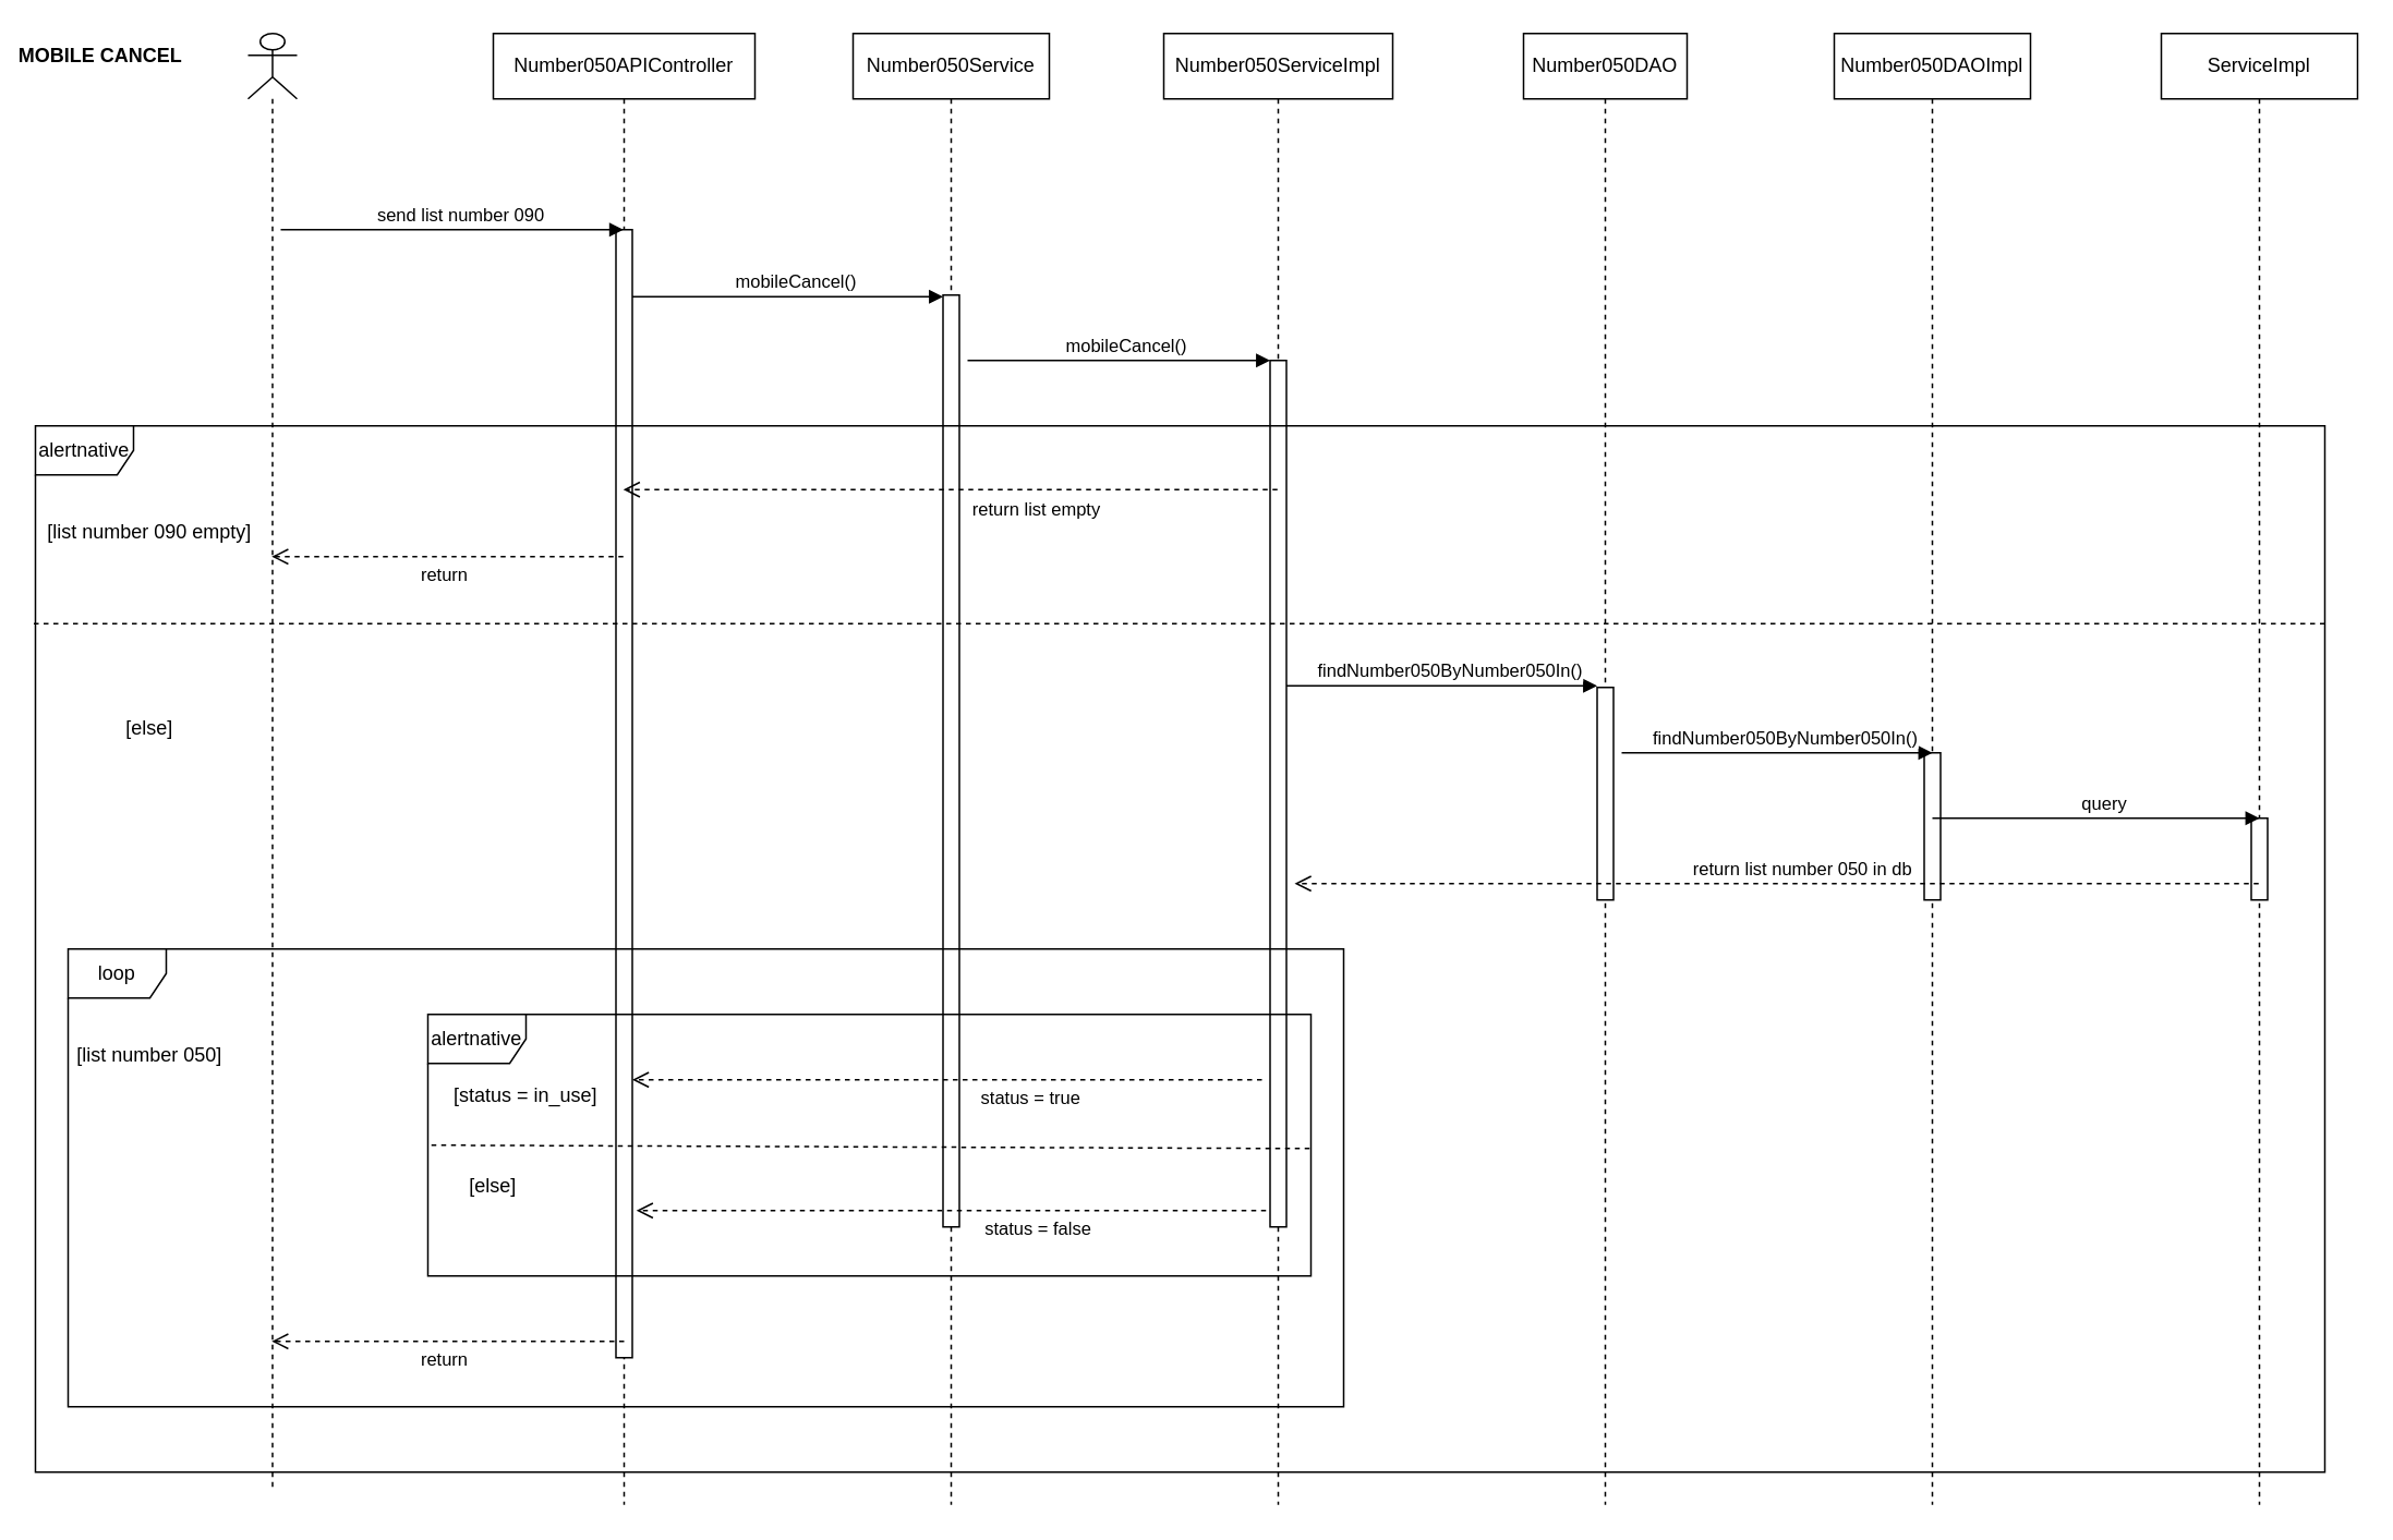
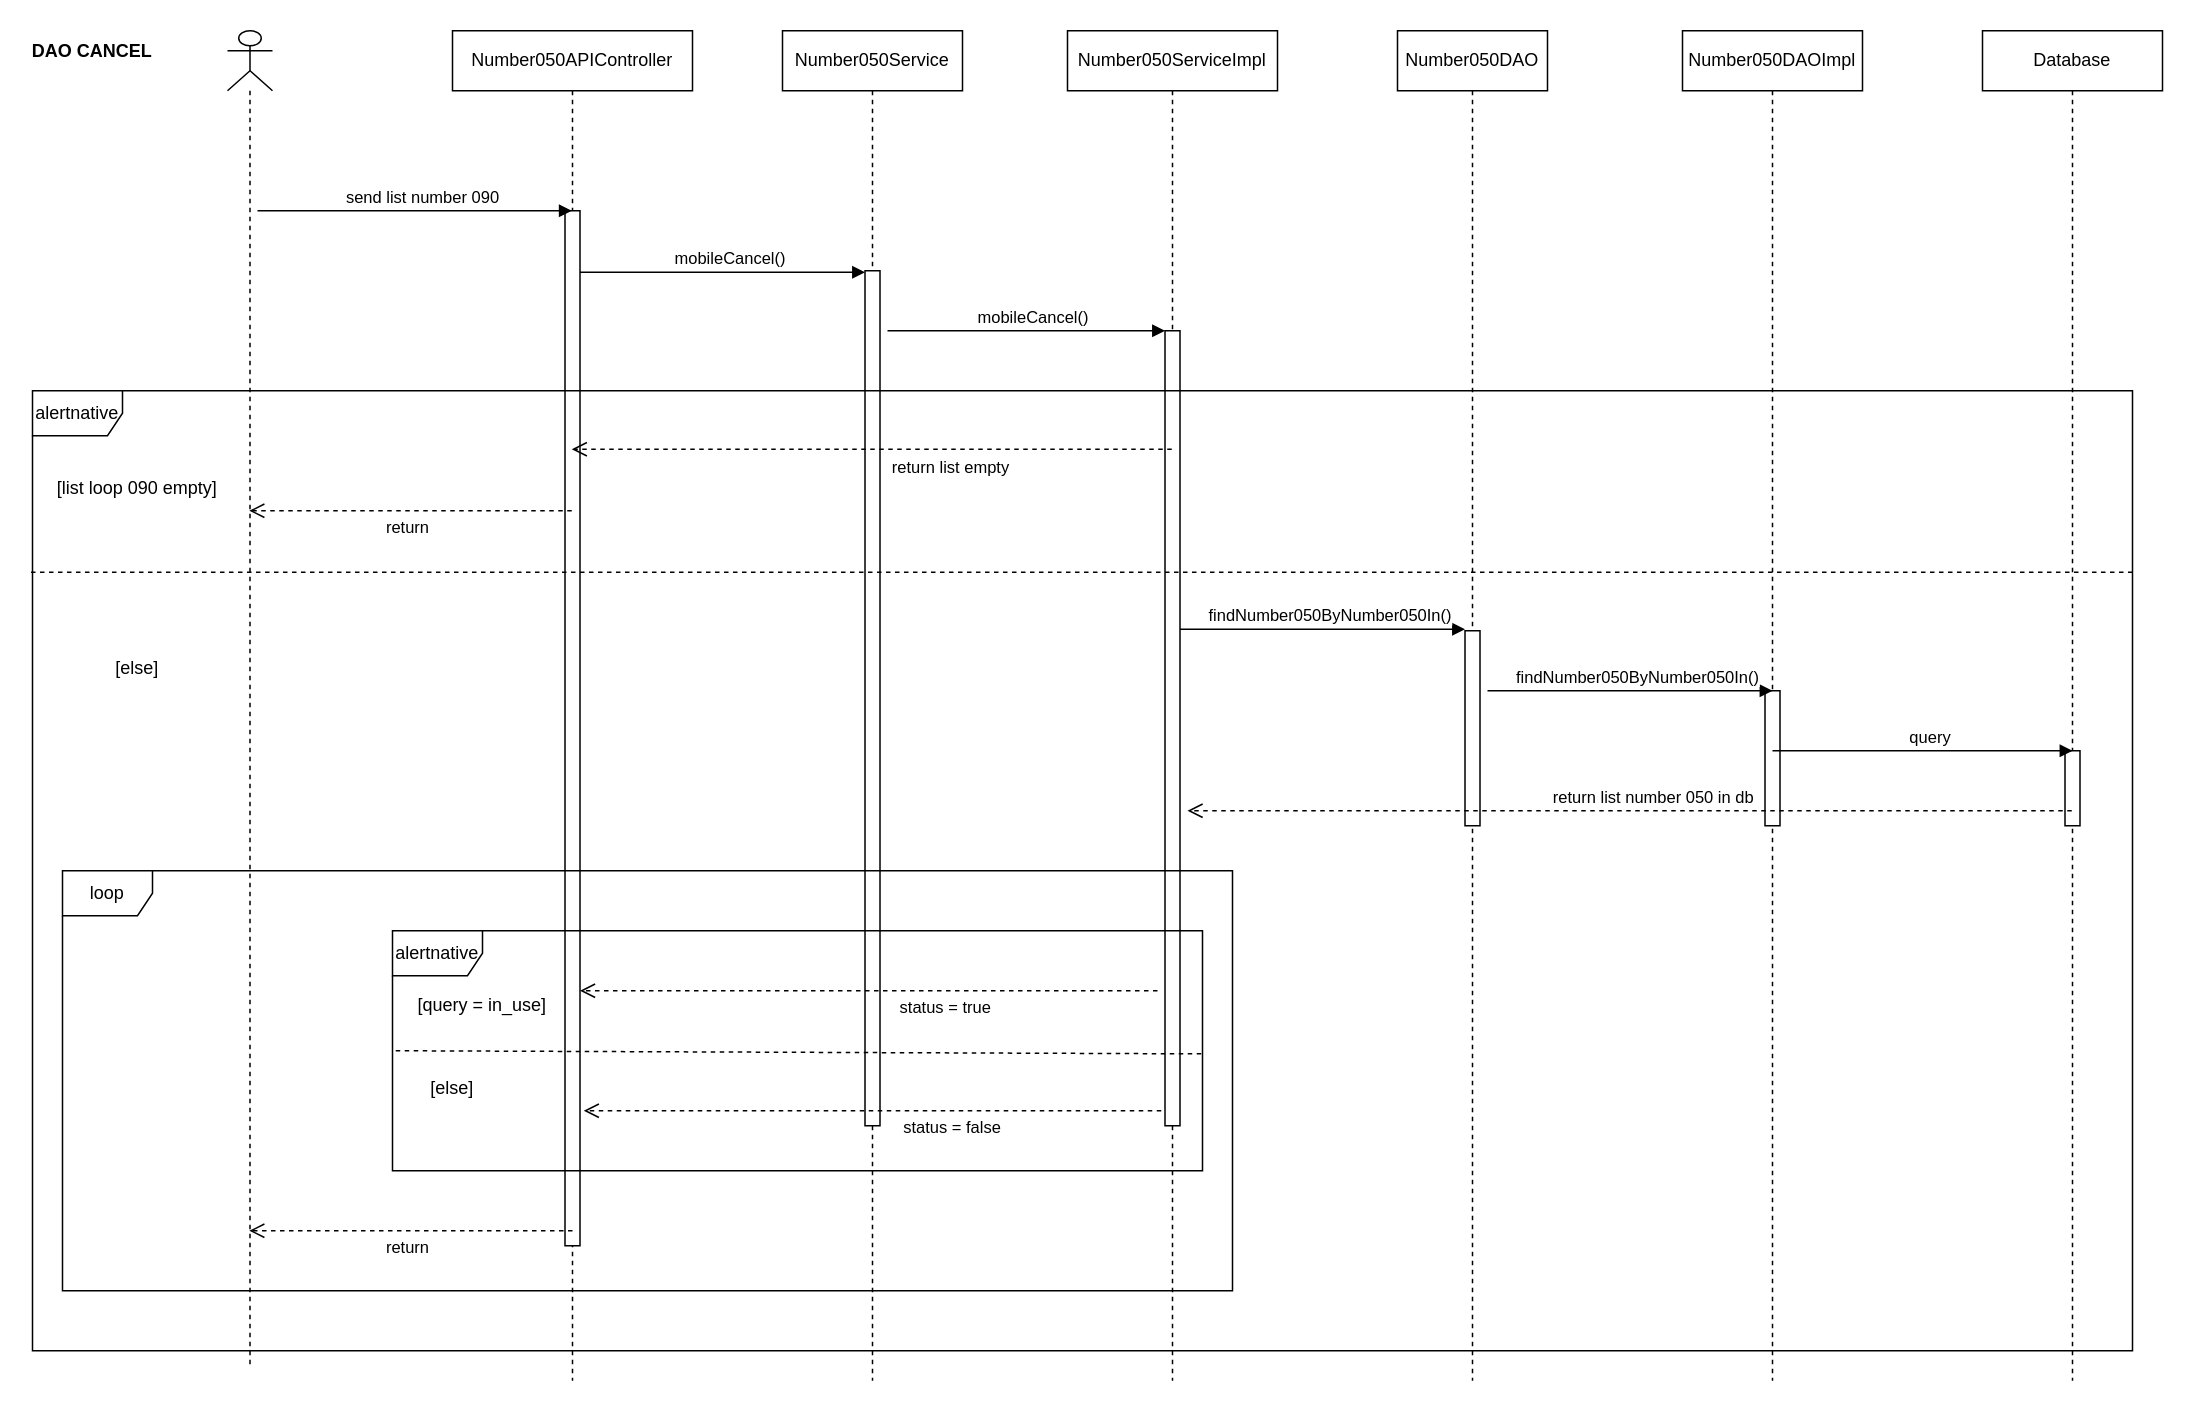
- <mxCell id="2" value="MOBILE CANCEL" style="text;align=center;fontStyle=1;verticalAlign=middle;spacingLeft=3;spacingRight=3;strokeColor=none;rotatable=0;points=[[0,0.5],[1,0.5]];portConstraint=eastwest;" vertex="1" parent="1"><mxGeometry x="21" y="20" width="80" height="26" as="geometry" /></mxCell>
+ <mxCell id="2" value="DAO CANCEL" style="text;align=center;fontStyle=1;verticalAlign=middle;spacingLeft=3;spacingRight=3;strokeColor=none;rotatable=0;points=[[0,0.5],[1,0.5]];portConstraint=eastwest;" vertex="1" parent="1"><mxGeometry x="21" y="20" width="80" height="26" as="geometry" /></mxCell>
- <mxCell id="25" value="ServiceImpl" style="shape=umlLifeline;perimeter=lifelinePerimeter;whiteSpace=wrap;html=1;container=0;dropTarget=0;collapsible=0;recursiveResize=0;outlineConnect=0;portConstraint=eastwest;newEdgeStyle={&quot;edgeStyle&quot;:&quot;elbowEdgeStyle&quot;,&quot;elbow&quot;:&quot;vertical&quot;,&quot;curved&quot;:0,&quot;rounded&quot;:0};" vertex="1" parent="1"><mxGeometry x="1321" y="20" width="120" height="900" as="geometry" /></mxCell>
+ <mxCell id="25" value="Database" style="shape=umlLifeline;perimeter=lifelinePerimeter;whiteSpace=wrap;html=1;container=0;dropTarget=0;collapsible=0;recursiveResize=0;outlineConnect=0;portConstraint=eastwest;newEdgeStyle={&quot;edgeStyle&quot;:&quot;elbowEdgeStyle&quot;,&quot;elbow&quot;:&quot;vertical&quot;,&quot;curved&quot;:0,&quot;rounded&quot;:0};" vertex="1" parent="1"><mxGeometry x="1321" y="20" width="120" height="900" as="geometry" /></mxCell>
- <mxCell id="21" value="[list number 090 empty]" style="text;html=1;strokeColor=none;fillColor=none;align=center;verticalAlign=middle;whiteSpace=wrap;rounded=0;" vertex="1" parent="1"><mxGeometry x="21" y="310" width="140" height="30" as="geometry" /></mxCell>
+ <mxCell id="21" value="[list loop 090 empty]" style="text;html=1;strokeColor=none;fillColor=none;align=center;verticalAlign=middle;whiteSpace=wrap;rounded=0;" vertex="1" parent="1"><mxGeometry x="21" y="310" width="140" height="30" as="geometry" /></mxCell>
- <mxCell id="30" value="[list number 050]" style="text;html=1;strokeColor=none;fillColor=none;align=center;verticalAlign=middle;whiteSpace=wrap;rounded=0;" vertex="1" parent="1"><mxGeometry x="41" y="630" width="100" height="30" as="geometry" /></mxCell>
- <mxCell id="34" value="[status = in_use]" style="text;html=1;strokeColor=none;fillColor=none;align=center;verticalAlign=middle;whiteSpace=wrap;rounded=0;" vertex="1" parent="1"><mxGeometry x="271" y="655" width="100" height="30" as="geometry" /></mxCell>
+ <mxCell id="34" value="[query = in_use]" style="text;html=1;strokeColor=none;fillColor=none;align=center;verticalAlign=middle;whiteSpace=wrap;rounded=0;" vertex="1" parent="1"><mxGeometry x="271" y="655" width="100" height="30" as="geometry" /></mxCell>
